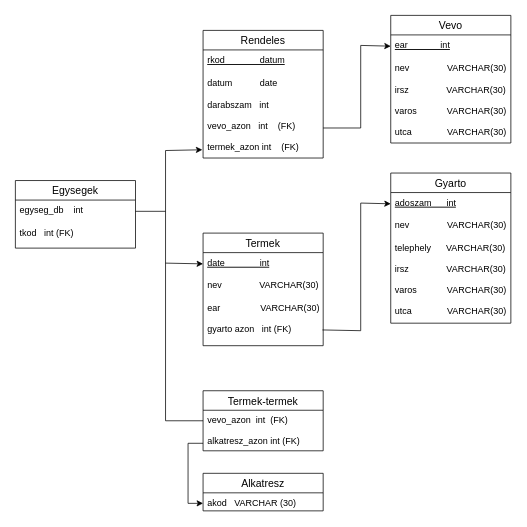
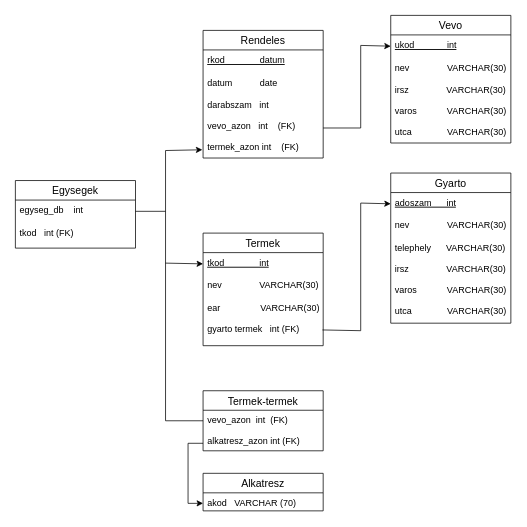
- <mxCell id="11" value="ear             int" style="text;strokeColor=none;fillColor=none;spacingLeft=4;spacingRight=4;overflow=hidden;rotatable=0;points=[[0,0.5],[1,0.5]];portConstraint=eastwest;fontSize=12;fontStyle=4" vertex="1" parent="10"><mxGeometry y="26" width="160" height="30" as="geometry" /></mxCell>
+ <mxCell id="11" value="ukod             int" style="text;strokeColor=none;fillColor=none;spacingLeft=4;spacingRight=4;overflow=hidden;rotatable=0;points=[[0,0.5],[1,0.5]];portConstraint=eastwest;fontSize=12;fontStyle=4" vertex="1" parent="10"><mxGeometry y="26" width="160" height="30" as="geometry" /></mxCell>
- <mxCell id="7" value="date              int" style="text;strokeColor=none;fillColor=none;spacingLeft=4;spacingRight=4;overflow=hidden;rotatable=0;points=[[0,0.5],[1,0.5]];portConstraint=eastwest;fontSize=12;fontStyle=4" vertex="1" parent="6"><mxGeometry y="26" width="160" height="30" as="geometry" /></mxCell>
+ <mxCell id="7" value="tkod              int" style="text;strokeColor=none;fillColor=none;spacingLeft=4;spacingRight=4;overflow=hidden;rotatable=0;points=[[0,0.5],[1,0.5]];portConstraint=eastwest;fontSize=12;fontStyle=4" vertex="1" parent="6"><mxGeometry y="26" width="160" height="30" as="geometry" /></mxCell>
- <mxCell id="9" value="ear                VARCHAR(30)&#10;&#10;gyarto azon   int (FK)" style="text;strokeColor=none;fillColor=none;spacingLeft=4;spacingRight=4;overflow=hidden;rotatable=0;points=[[0,0.5],[1,0.5]];portConstraint=eastwest;fontSize=12;" vertex="1" parent="6"><mxGeometry y="86" width="160" height="64" as="geometry" /></mxCell>
+ <mxCell id="9" value="ear                VARCHAR(30)&#10;&#10;gyarto termek   int (FK)" style="text;strokeColor=none;fillColor=none;spacingLeft=4;spacingRight=4;overflow=hidden;rotatable=0;points=[[0,0.5],[1,0.5]];portConstraint=eastwest;fontSize=12;" vertex="1" parent="6"><mxGeometry y="86" width="160" height="64" as="geometry" /></mxCell>
- <mxCell id="24" value="akod   VARCHAR (30)" style="text;strokeColor=none;fillColor=none;spacingLeft=4;spacingRight=4;overflow=hidden;rotatable=0;points=[[0,0.5],[1,0.5]];portConstraint=eastwest;fontSize=12;fontStyle=0" vertex="1" parent="23"><mxGeometry y="26" width="160" height="24" as="geometry" /></mxCell>
+ <mxCell id="24" value="akod   VARCHAR (70)" style="text;strokeColor=none;fillColor=none;spacingLeft=4;spacingRight=4;overflow=hidden;rotatable=0;points=[[0,0.5],[1,0.5]];portConstraint=eastwest;fontSize=12;fontStyle=0" vertex="1" parent="23"><mxGeometry y="26" width="160" height="24" as="geometry" /></mxCell>
